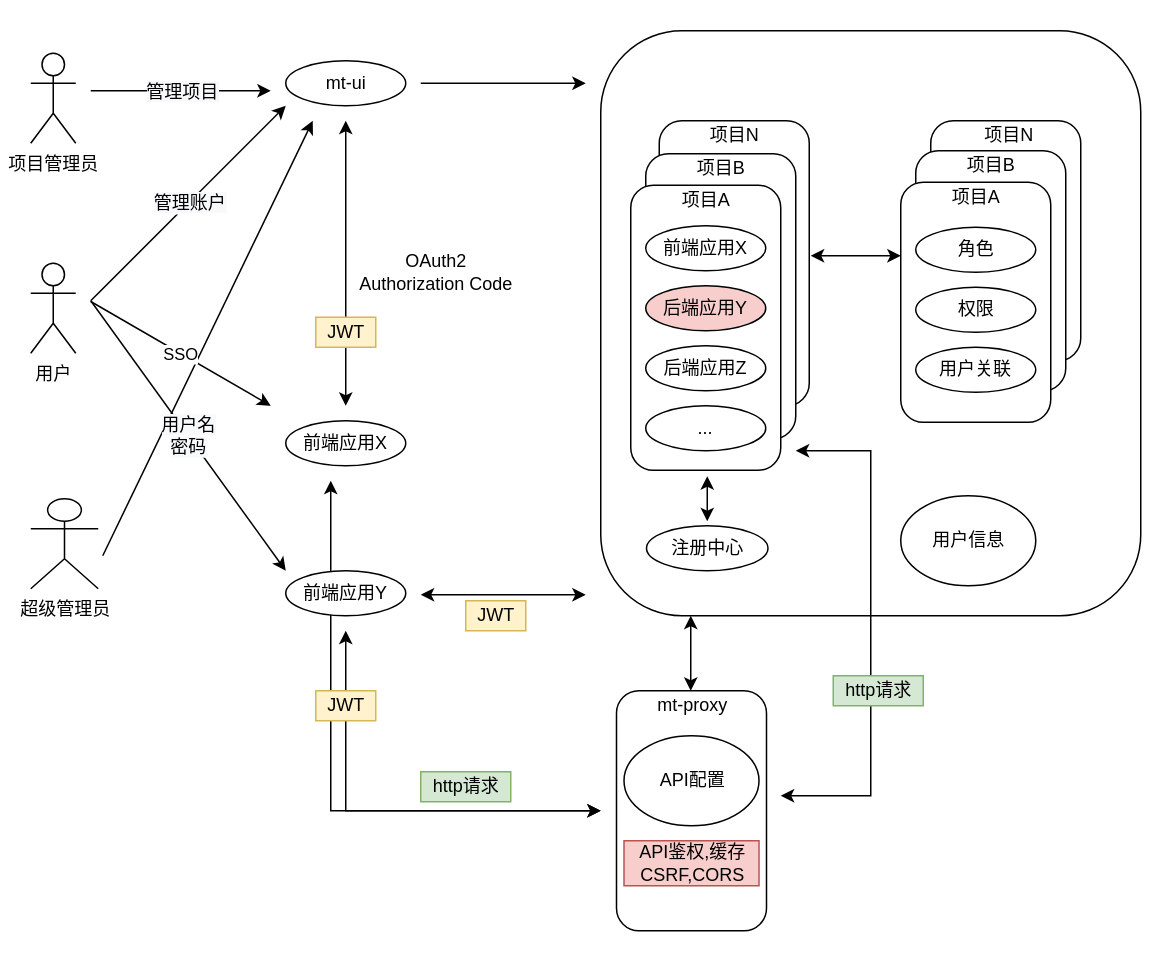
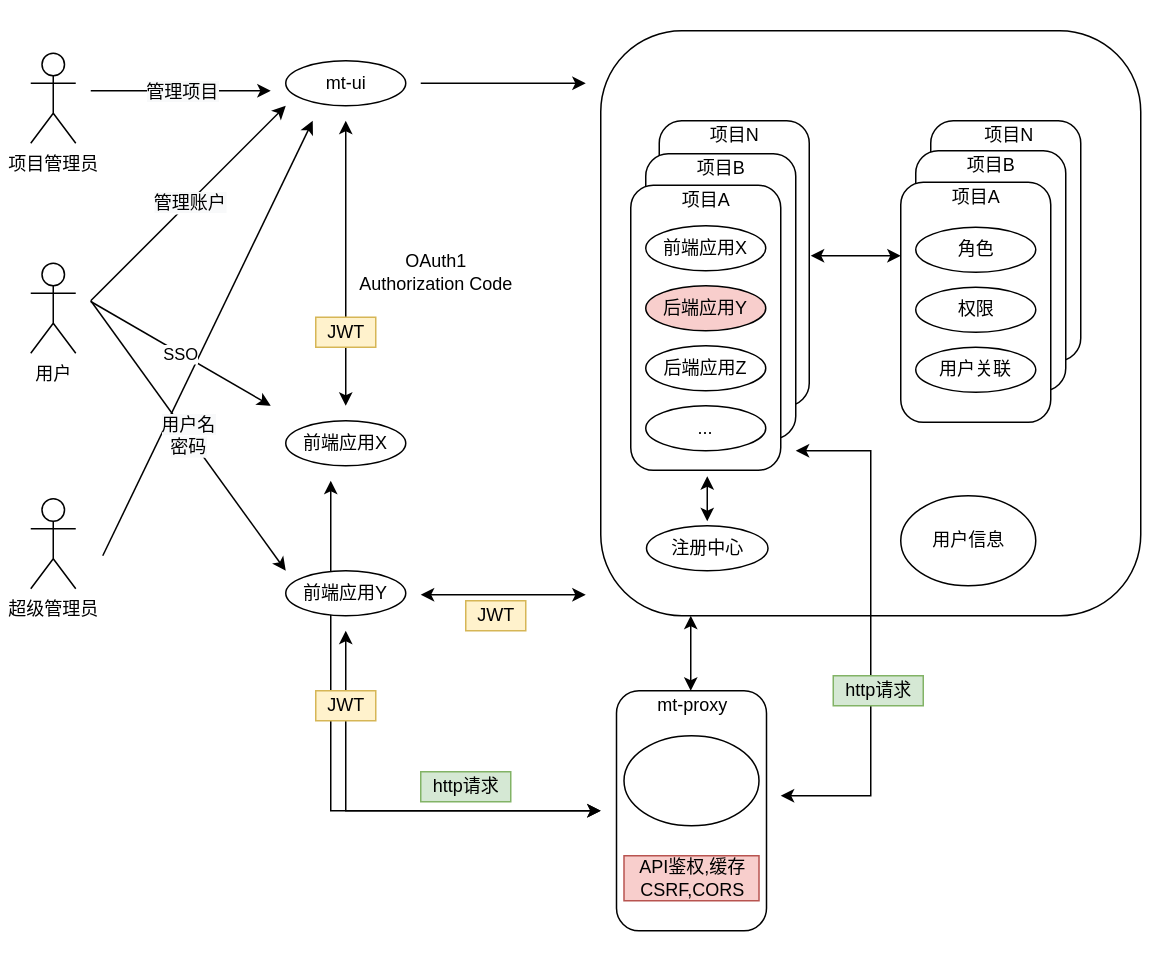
- <mxCell id="23" value="OAuth2&lt;br&gt;Authorization Code" style="text;html=1;align=center;verticalAlign=middle;resizable=0;points=[];autosize=1;strokeColor=none;fillColor=none;" vertex="1" parent="1"><mxGeometry x="230" y="165.5" width="120" height="30" as="geometry" /></mxCell>
+ <mxCell id="23" value="OAuth1&lt;br&gt;Authorization Code" style="text;html=1;align=center;verticalAlign=middle;resizable=0;points=[];autosize=1;strokeColor=none;fillColor=none;" vertex="1" parent="1"><mxGeometry x="230" y="165.5" width="120" height="30" as="geometry" /></mxCell>
- <mxCell id="31" value="超级管理员" style="shape=umlActor;verticalLabelPosition=bottom;verticalAlign=top;html=1;outlineConnect=0;" vertex="1" parent="1"><mxGeometry x="20" y="332" width="45" height="60" as="geometry" /></mxCell>
+ <mxCell id="31" value="超级管理员" style="shape=umlActor;verticalLabelPosition=bottom;verticalAlign=top;html=1;outlineConnect=0;" vertex="1" parent="1"><mxGeometry x="20" y="332" width="30" height="60" as="geometry" /></mxCell>
- <mxCell id="49" value="API配置" style="text;html=1;align=center;verticalAlign=middle;resizable=0;points=[];autosize=1;strokeColor=none;fillColor=none;" vertex="1" parent="47"><mxGeometry x="15" y="20" width="60" height="20" as="geometry" /></mxCell>
- <mxCell id="60" value="API鉴权,缓存&lt;br&gt;CSRF,CORS" style="text;html=1;align=center;verticalAlign=middle;resizable=0;points=[];autosize=1;strokeColor=#b85450;fillColor=#f8cecc;" vertex="1" parent="1"><mxGeometry x="415.5" y="560" width="90" height="30" as="geometry" /></mxCell>
+ <mxCell id="60" value="API鉴权,缓存&lt;br&gt;CSRF,CORS" style="text;html=1;align=center;verticalAlign=middle;resizable=0;points=[];autosize=1;strokeColor=#b85450;fillColor=#f8cecc;" vertex="1" parent="1"><mxGeometry x="415.5" y="570" width="90" height="30" as="geometry" /></mxCell>
